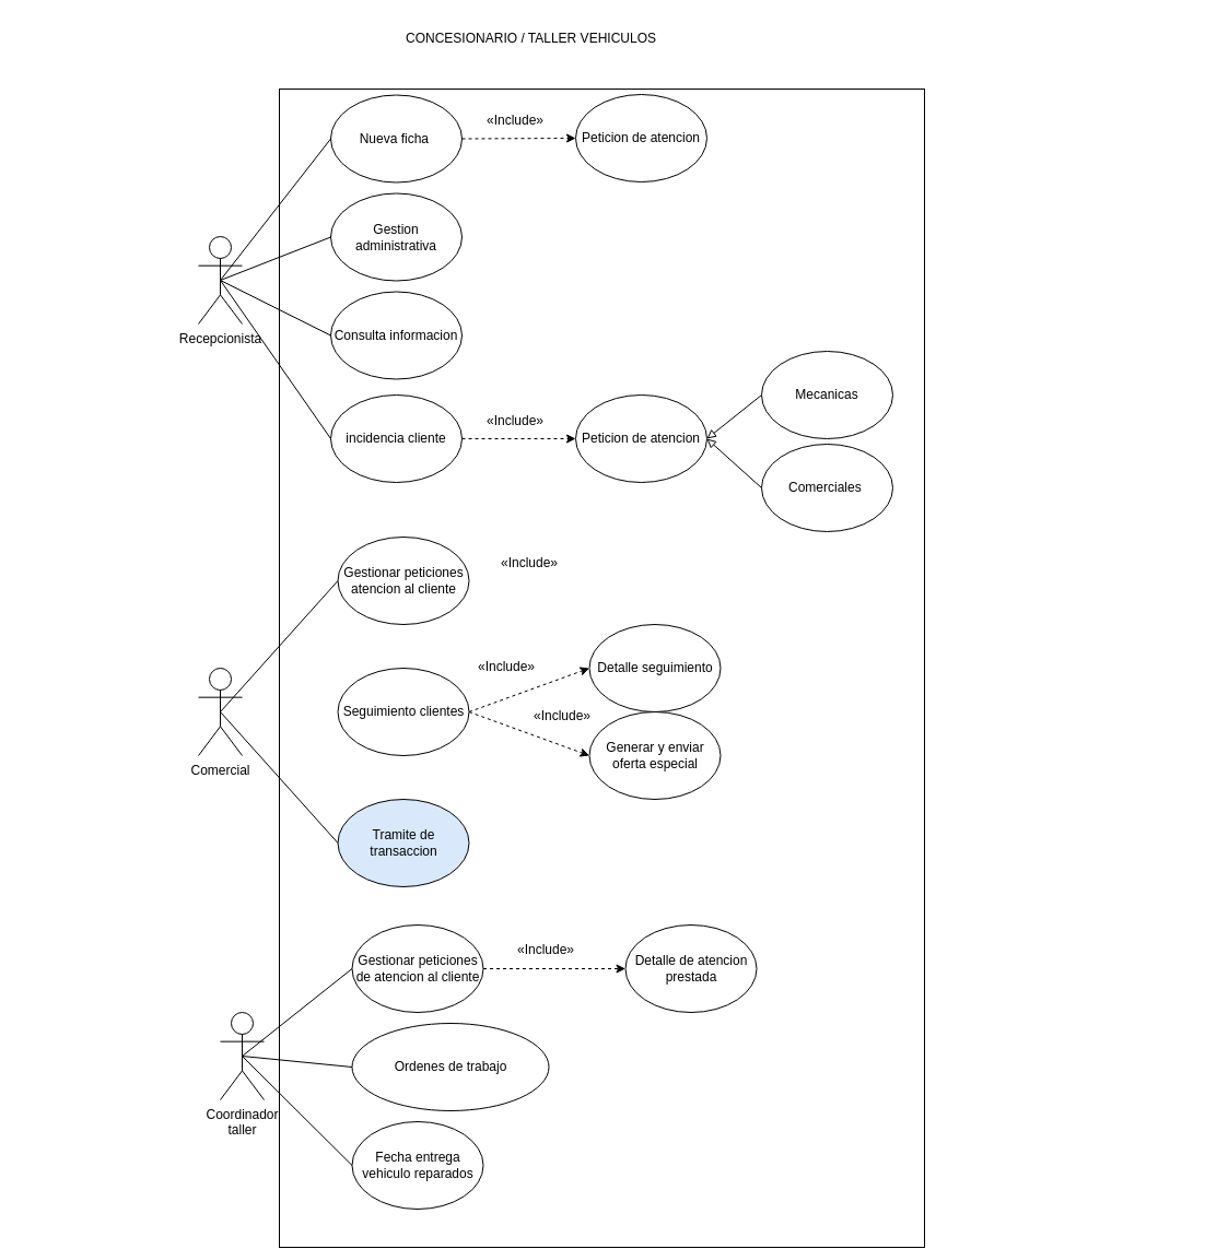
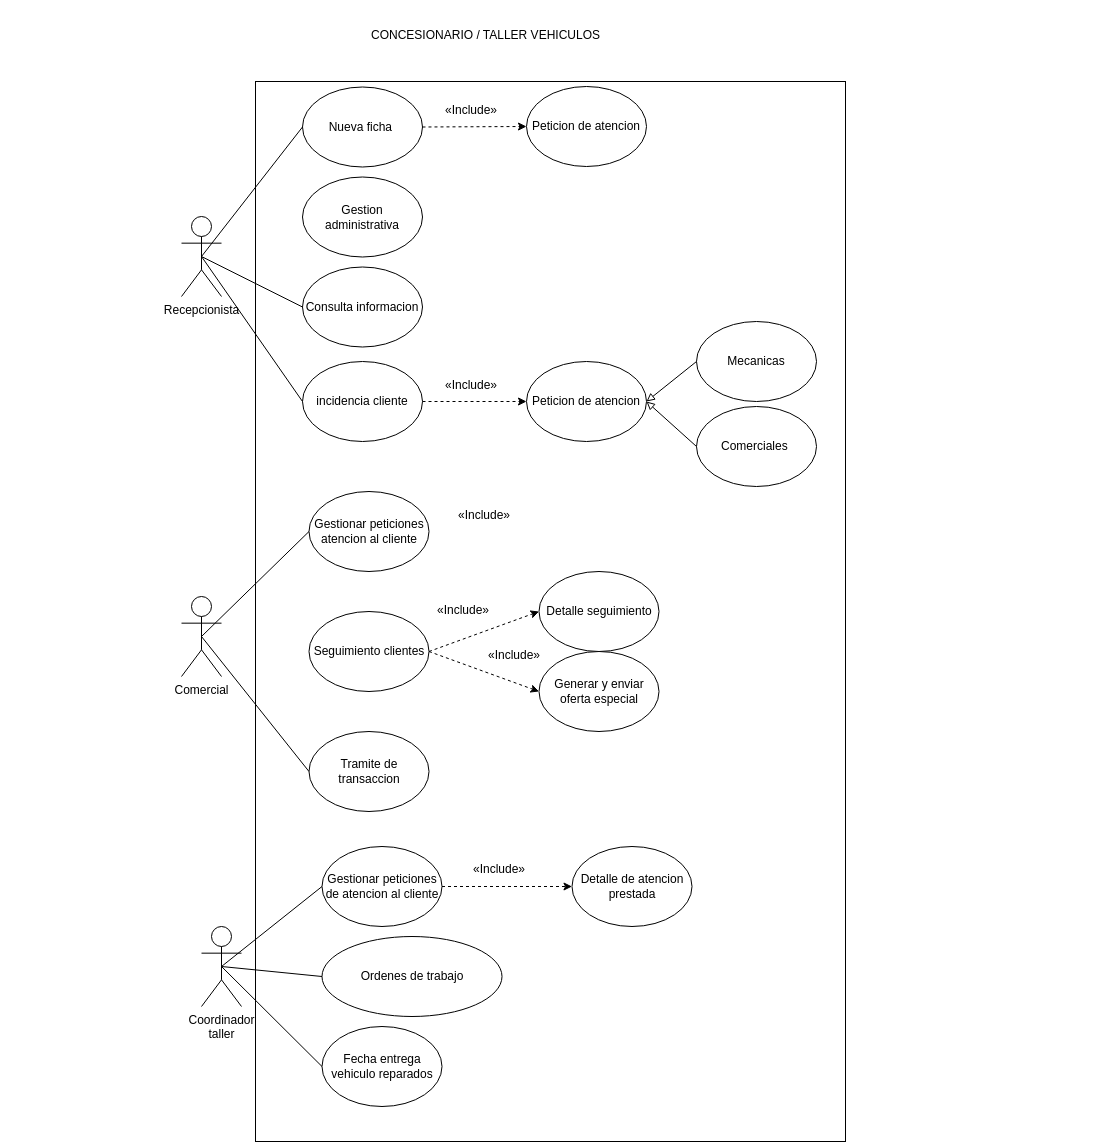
- <mxCell id="24" value="" style="endArrow=none;html=1;rounded=0;entryX=0;entryY=0.5;entryDx=0;entryDy=0;exitX=0.5;exitY=0.5;exitDx=0;exitDy=0;exitPerimeter=0;" parent="1" source="3" target="5" edge="1"><mxGeometry width="50" height="50" relative="1" as="geometry"><mxPoint x="136" y="266" as="sourcePoint" /><mxPoint x="386" y="136" as="targetPoint" /></mxGeometry></mxCell>
- <mxCell id="12" value="Comercial" style="shape=umlActor;verticalLabelPosition=bottom;verticalAlign=top;html=1;outlineConnect=0;" parent="1" vertex="1"><mxGeometry x="181" y="611" width="40" height="80" as="geometry" /></mxCell>
+ <mxCell id="12" value="Comercial" style="shape=umlActor;verticalLabelPosition=bottom;verticalAlign=top;html=1;outlineConnect=0;" parent="1" vertex="1"><mxGeometry x="181" y="596" width="40" height="80" as="geometry" /></mxCell>
- <mxCell id="17" value="Tramite de transaccion" style="ellipse;whiteSpace=wrap;html=1;fillColor=#dae8fc;" parent="1" vertex="1"><mxGeometry x="308.5" y="731" width="120" height="80" as="geometry" /></mxCell>
+ <mxCell id="17" value="Tramite de transaccion" style="ellipse;whiteSpace=wrap;html=1;" parent="1" vertex="1"><mxGeometry x="308.5" y="731" width="120" height="80" as="geometry" /></mxCell>
